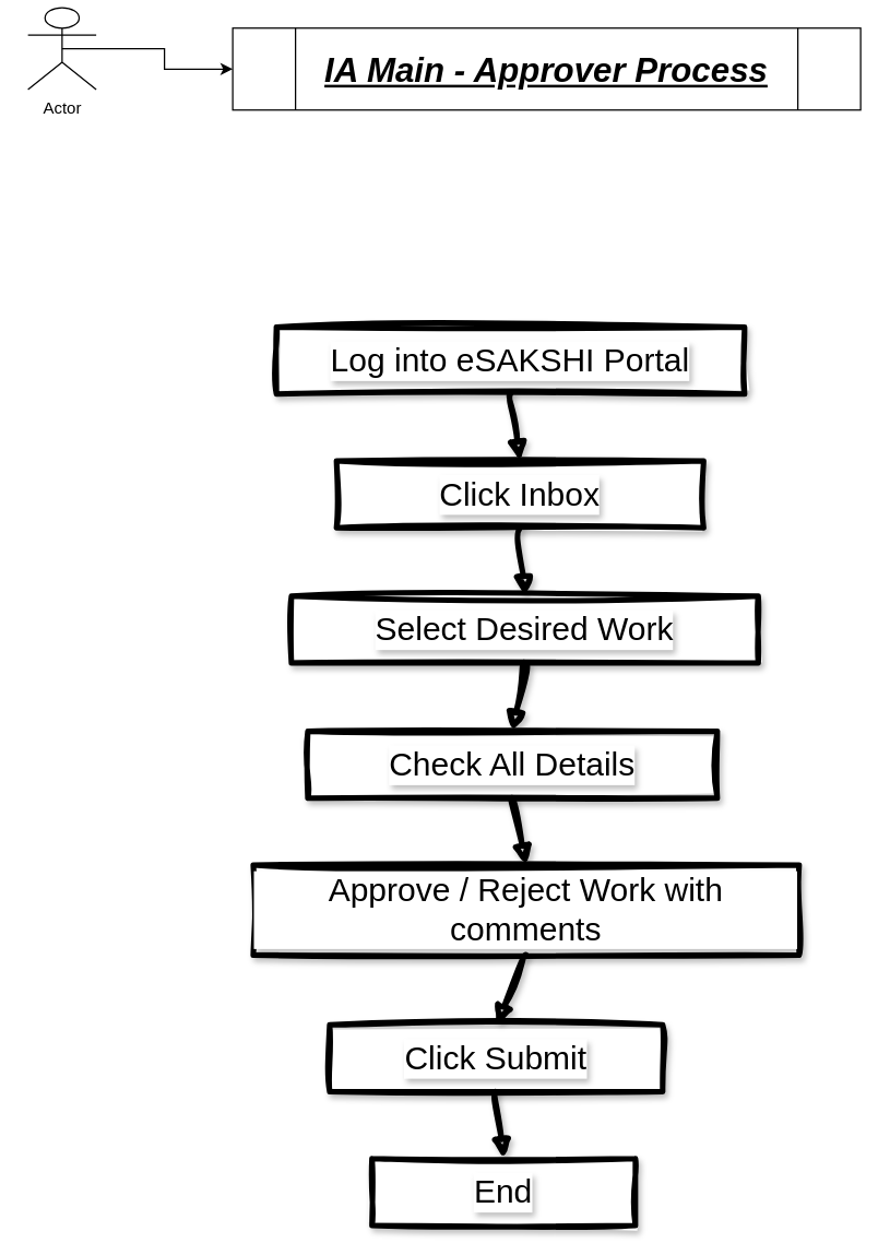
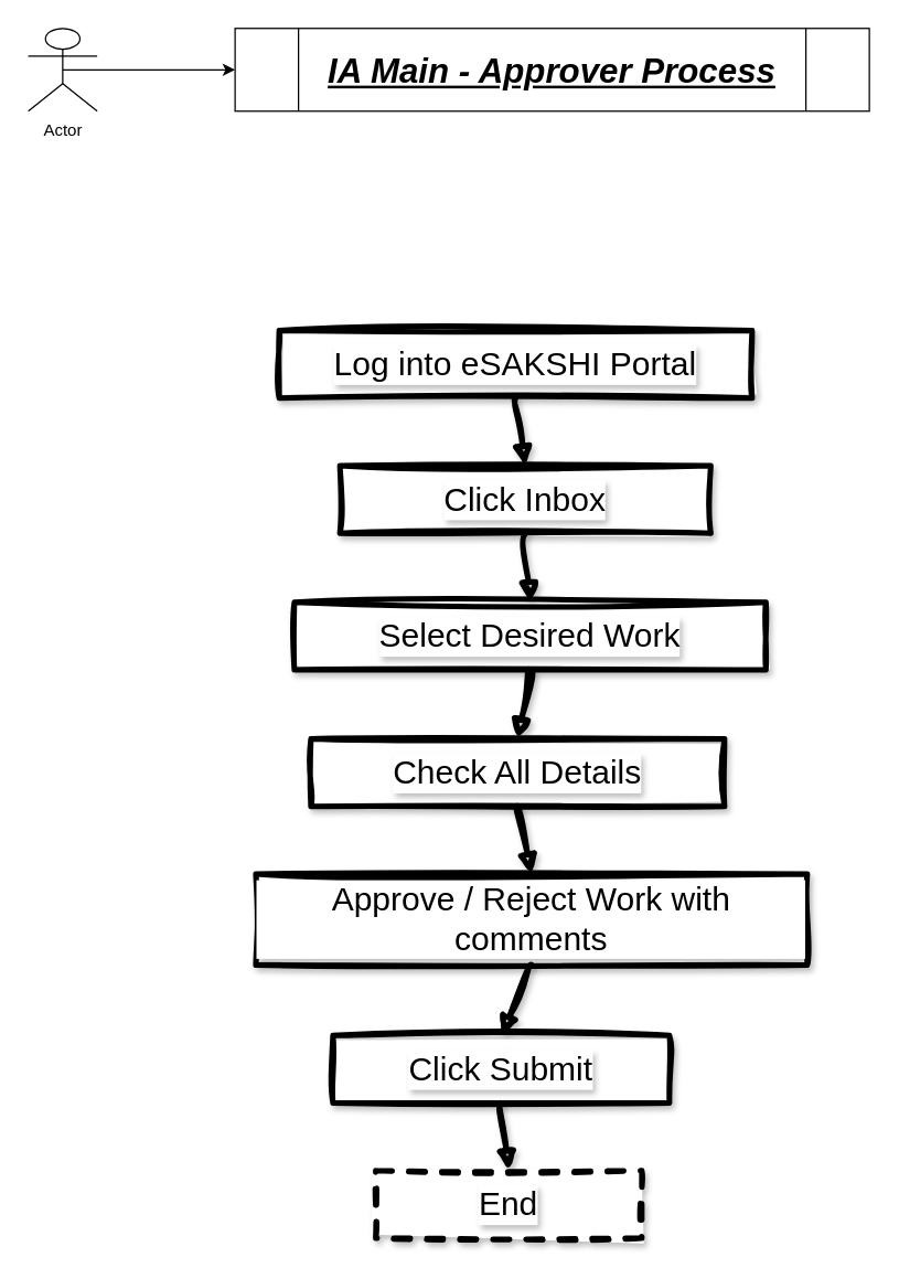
- <mxCell id="15" value="Actor" style="shape=umlActor;verticalLabelPosition=bottom;verticalAlign=top;html=1;outlineConnect=0;" vertex="1" parent="1"><mxGeometry x="20" y="5" width="50" height="60" as="geometry" /></mxCell>
+ <mxCell id="15" value="Actor" style="shape=umlActor;verticalLabelPosition=bottom;verticalAlign=top;html=1;outlineConnect=0;" vertex="1" parent="1"><mxGeometry x="20" y="20" width="50" height="60" as="geometry" /></mxCell>
- <mxCell id="8" value="End" style="whiteSpace=wrap;strokeWidth=4;shadow=1;sketch=1;curveFitting=1;jiggle=2;labelBackgroundColor=default;labelBorderColor=none;textShadow=1;fontSize=24;" vertex="1" parent="1"><mxGeometry x="272" y="848" width="193" height="49" as="geometry" /></mxCell>
+ <mxCell id="8" value="End" style="whiteSpace=wrap;strokeWidth=4;shadow=1;sketch=1;curveFitting=1;jiggle=2;labelBackgroundColor=default;labelBorderColor=none;textShadow=1;fontSize=24;dashed=1;" vertex="1" parent="1"><mxGeometry x="272" y="848" width="193" height="49" as="geometry" /></mxCell>
